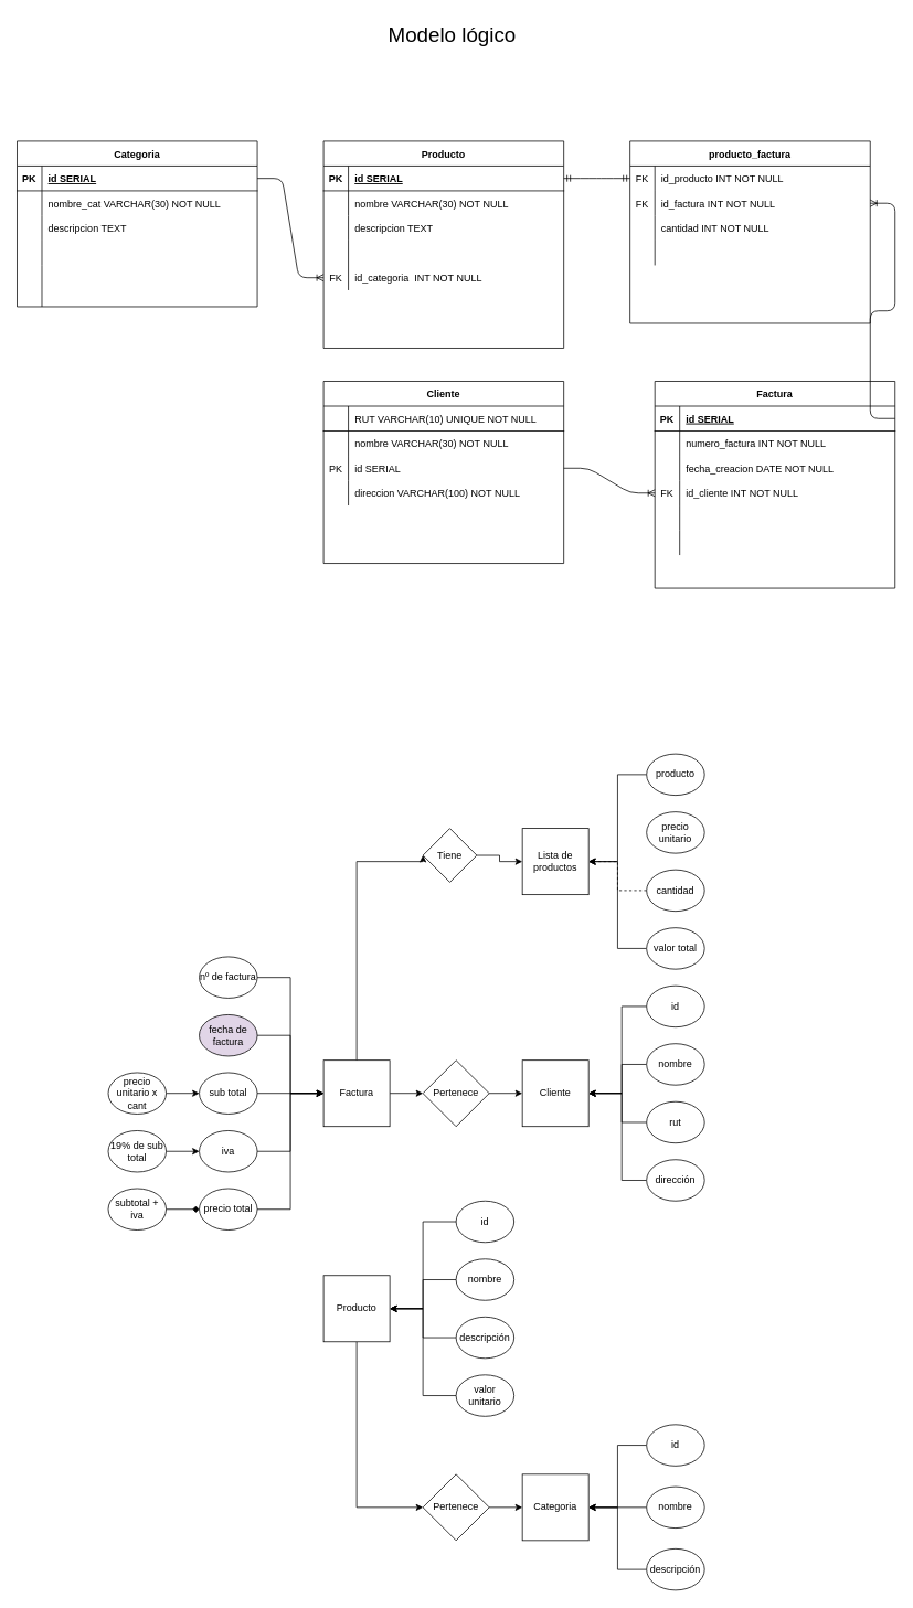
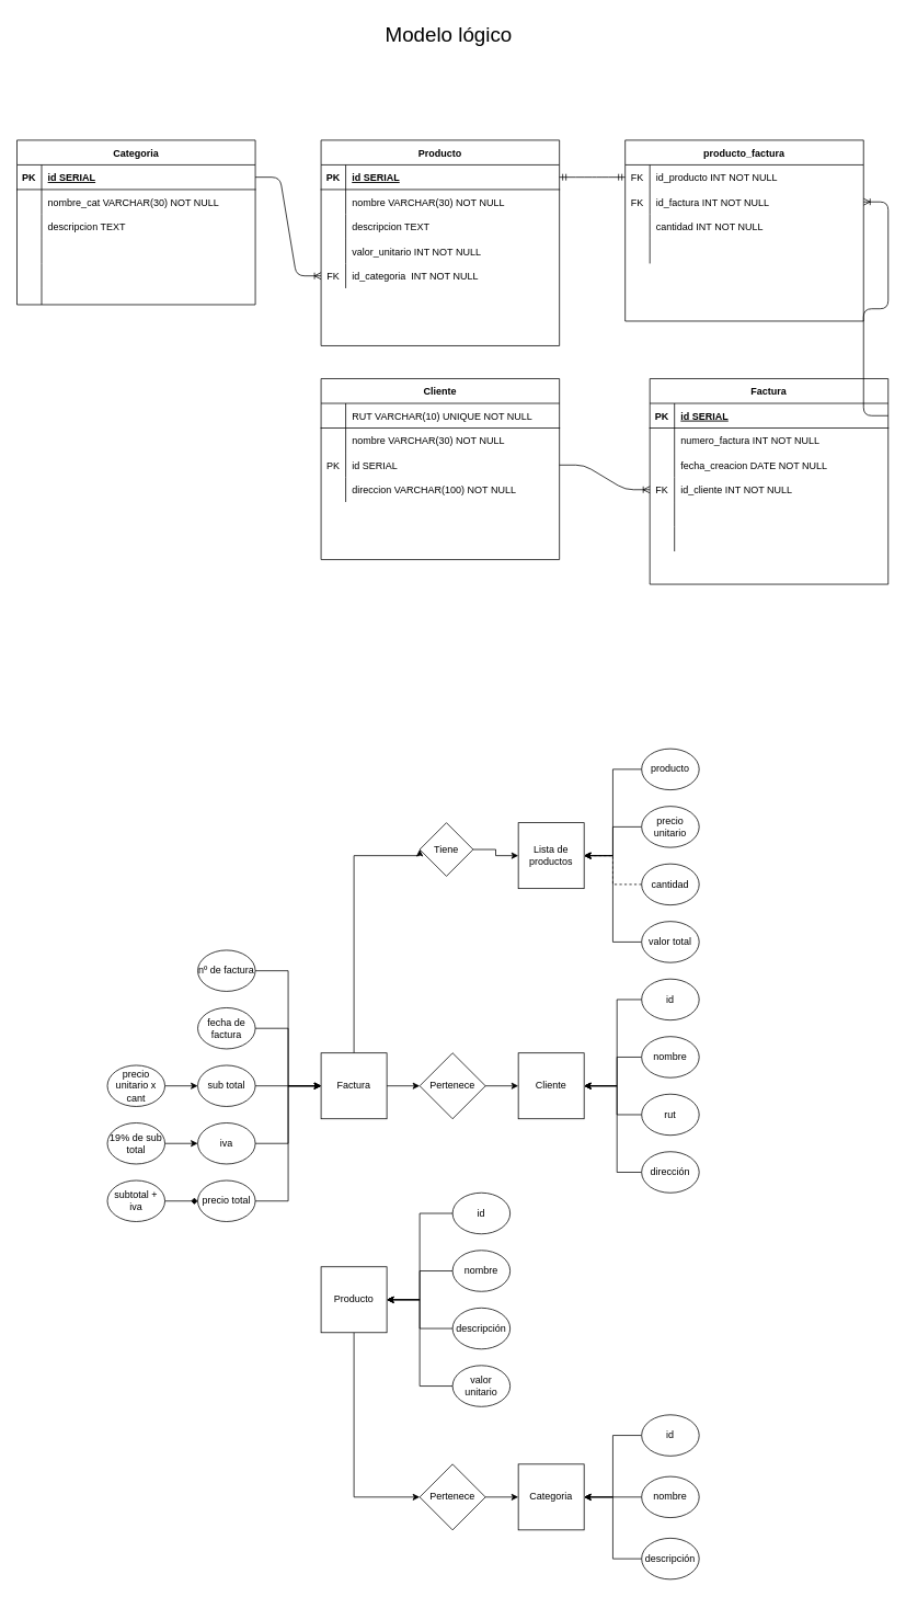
+ <mxCell id="113" value="valor_unitario INT NOT NULL " style="shape=partialRectangle;overflow=hidden;connectable=0;fillColor=none;top=0;left=0;bottom=0;right=0;align=left;spacingLeft=6;" vertex="1" parent="111"><mxGeometry x="30" width="260" height="30" as="geometry" /></mxCell>
+ <mxCell id="29" style="edgeStyle=orthogonalEdgeStyle;rounded=0;orthogonalLoop=1;jettySize=auto;html=1;entryX=1;entryY=0.5;entryDx=0;entryDy=0;" edge="1" parent="1" source="30" target="28"><mxGeometry relative="1" as="geometry" /></mxCell>
- <mxCell id="19" value="fecha de factura" style="ellipse;whiteSpace=wrap;html=1;fillColor=#e1d5e7;" vertex="1" parent="1"><mxGeometry x="240" y="1225" width="70" height="50" as="geometry" /></mxCell>
+ <mxCell id="19" value="fecha de factura" style="ellipse;whiteSpace=wrap;html=1;" vertex="1" parent="1"><mxGeometry x="240" y="1225" width="70" height="50" as="geometry" /></mxCell>
